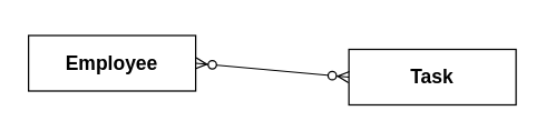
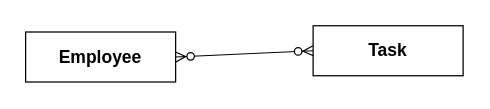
- <mxCell id="2" value="Task" style="whiteSpace=wrap;html=1;align=center;fontSize=14;fontStyle=1" parent="1" vertex="1"><mxGeometry x="250" y="35" width="120" height="40" as="geometry" /></mxCell>
+ <mxCell id="2" value="Task" style="whiteSpace=wrap;html=1;align=center;fontSize=14;fontStyle=1" parent="1" vertex="1"><mxGeometry x="250" y="20" width="120" height="40" as="geometry" /></mxCell>
